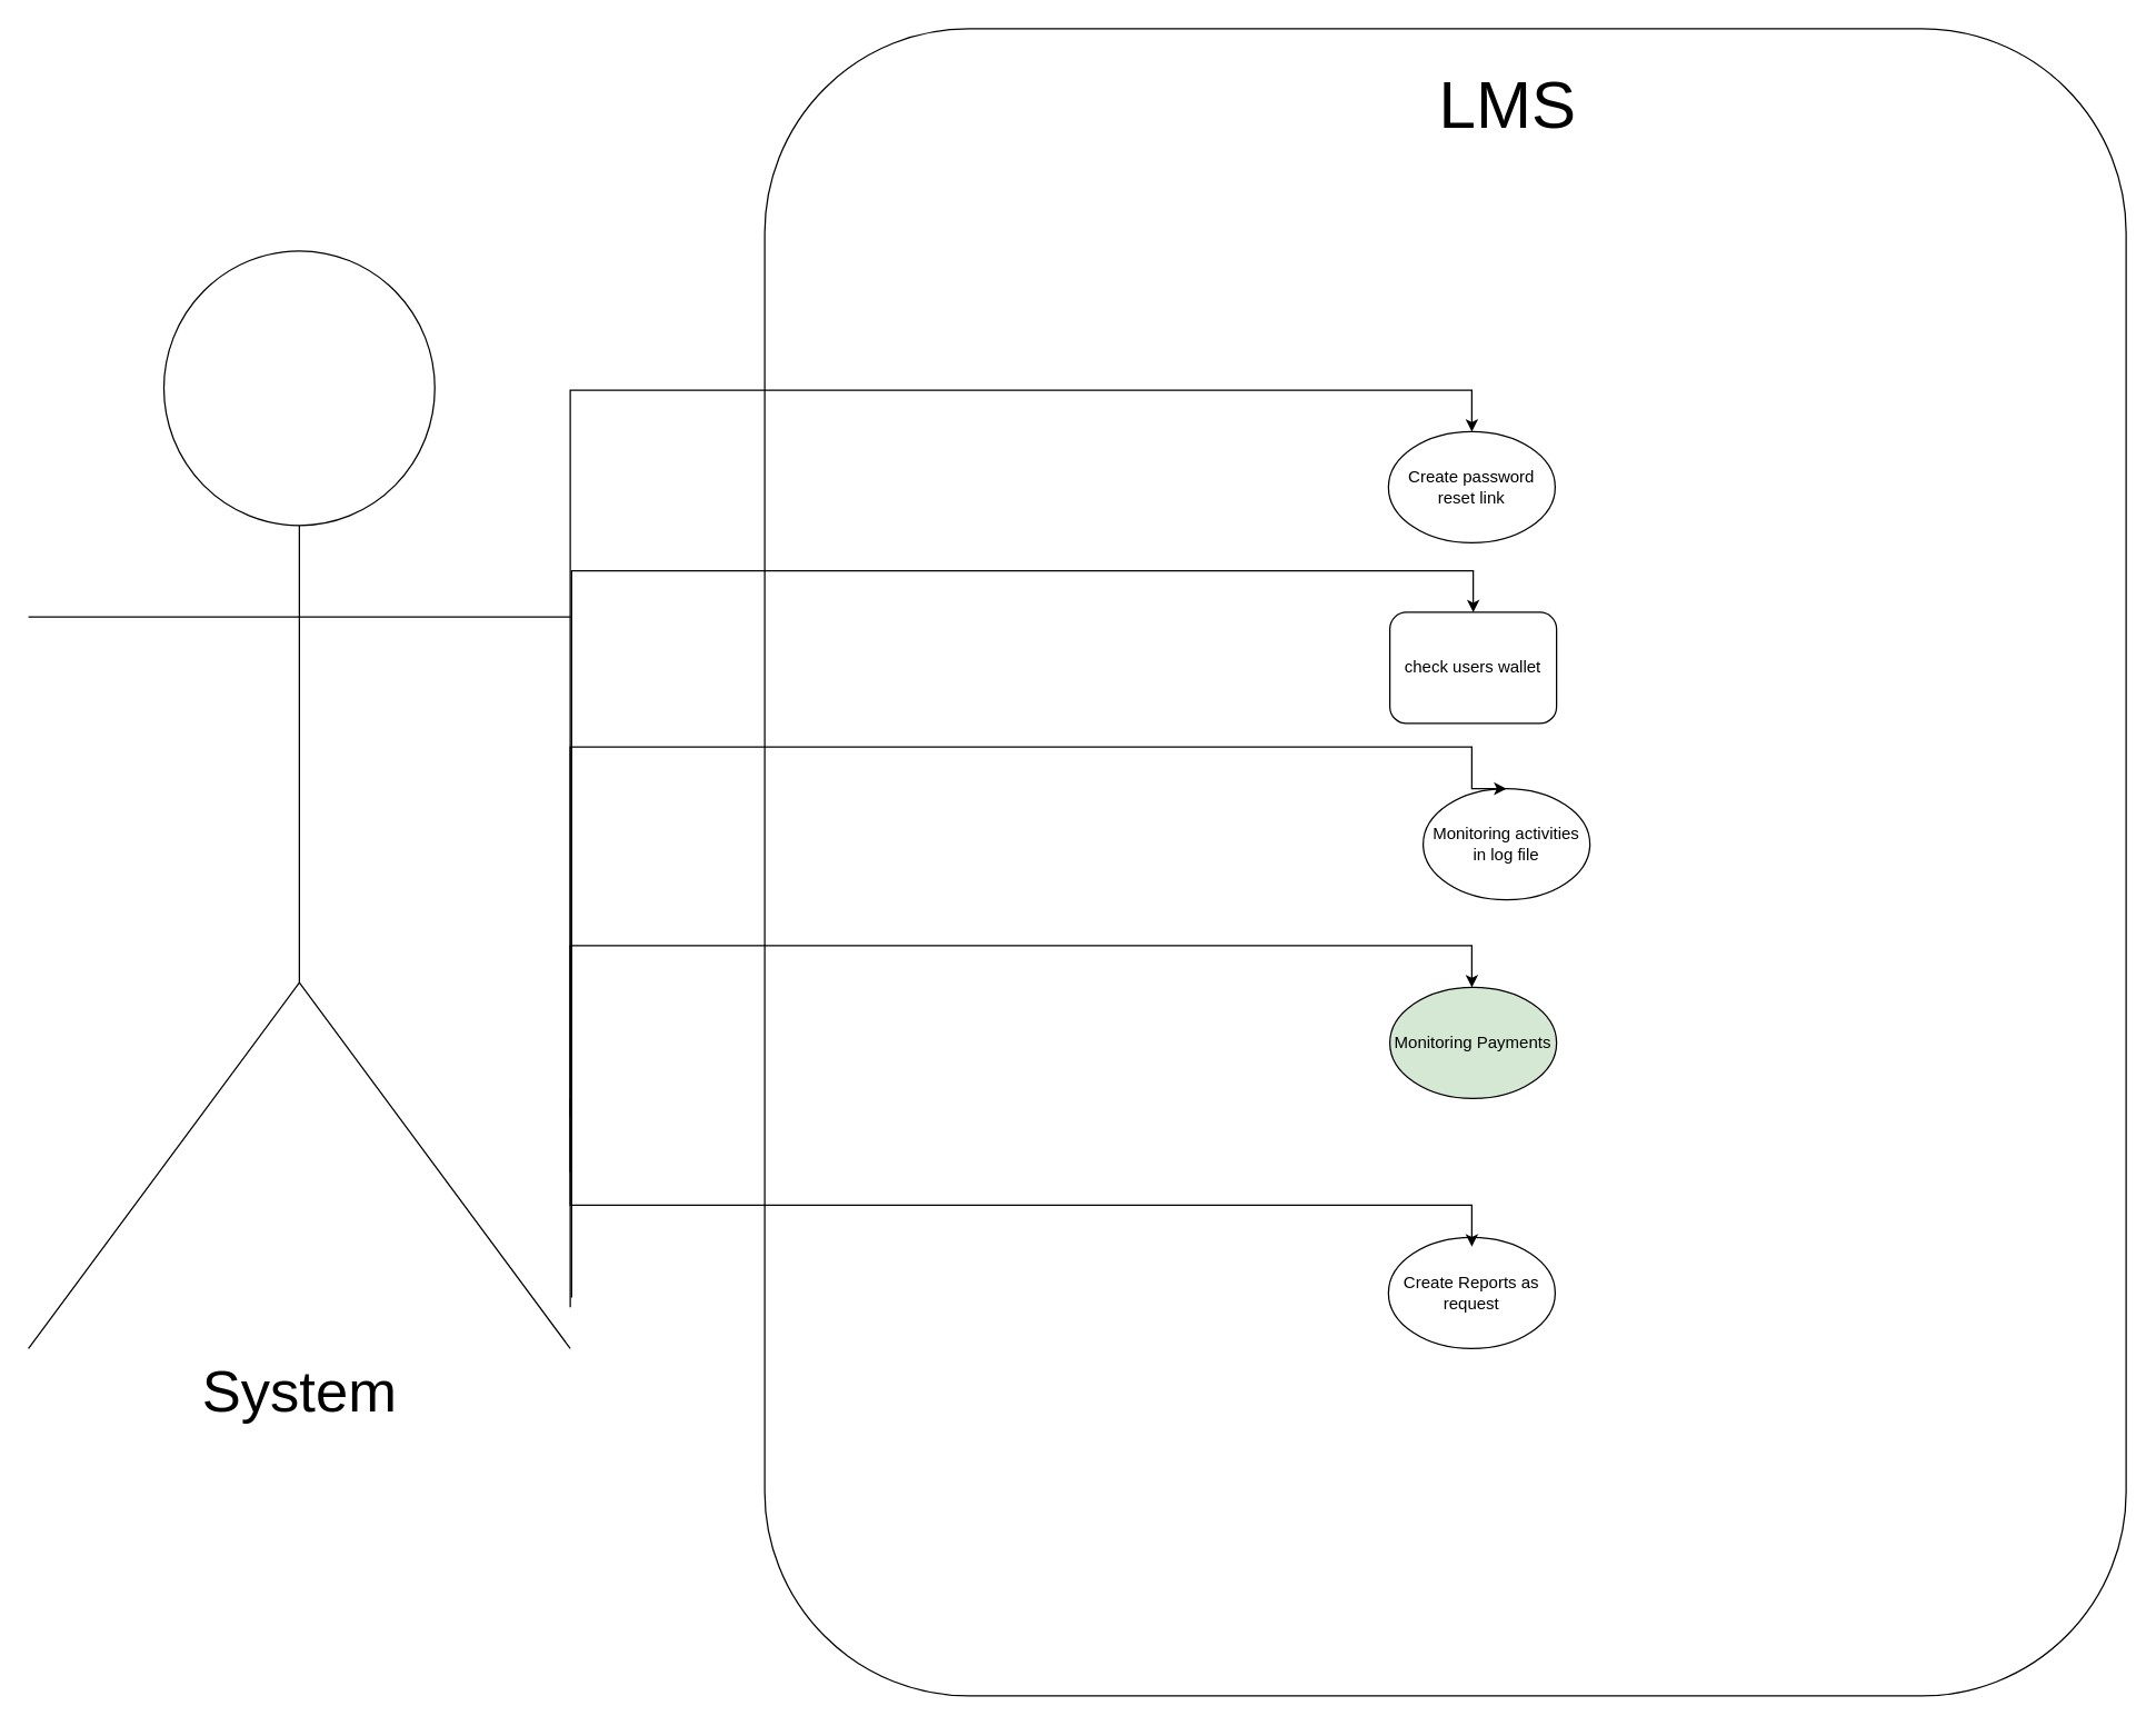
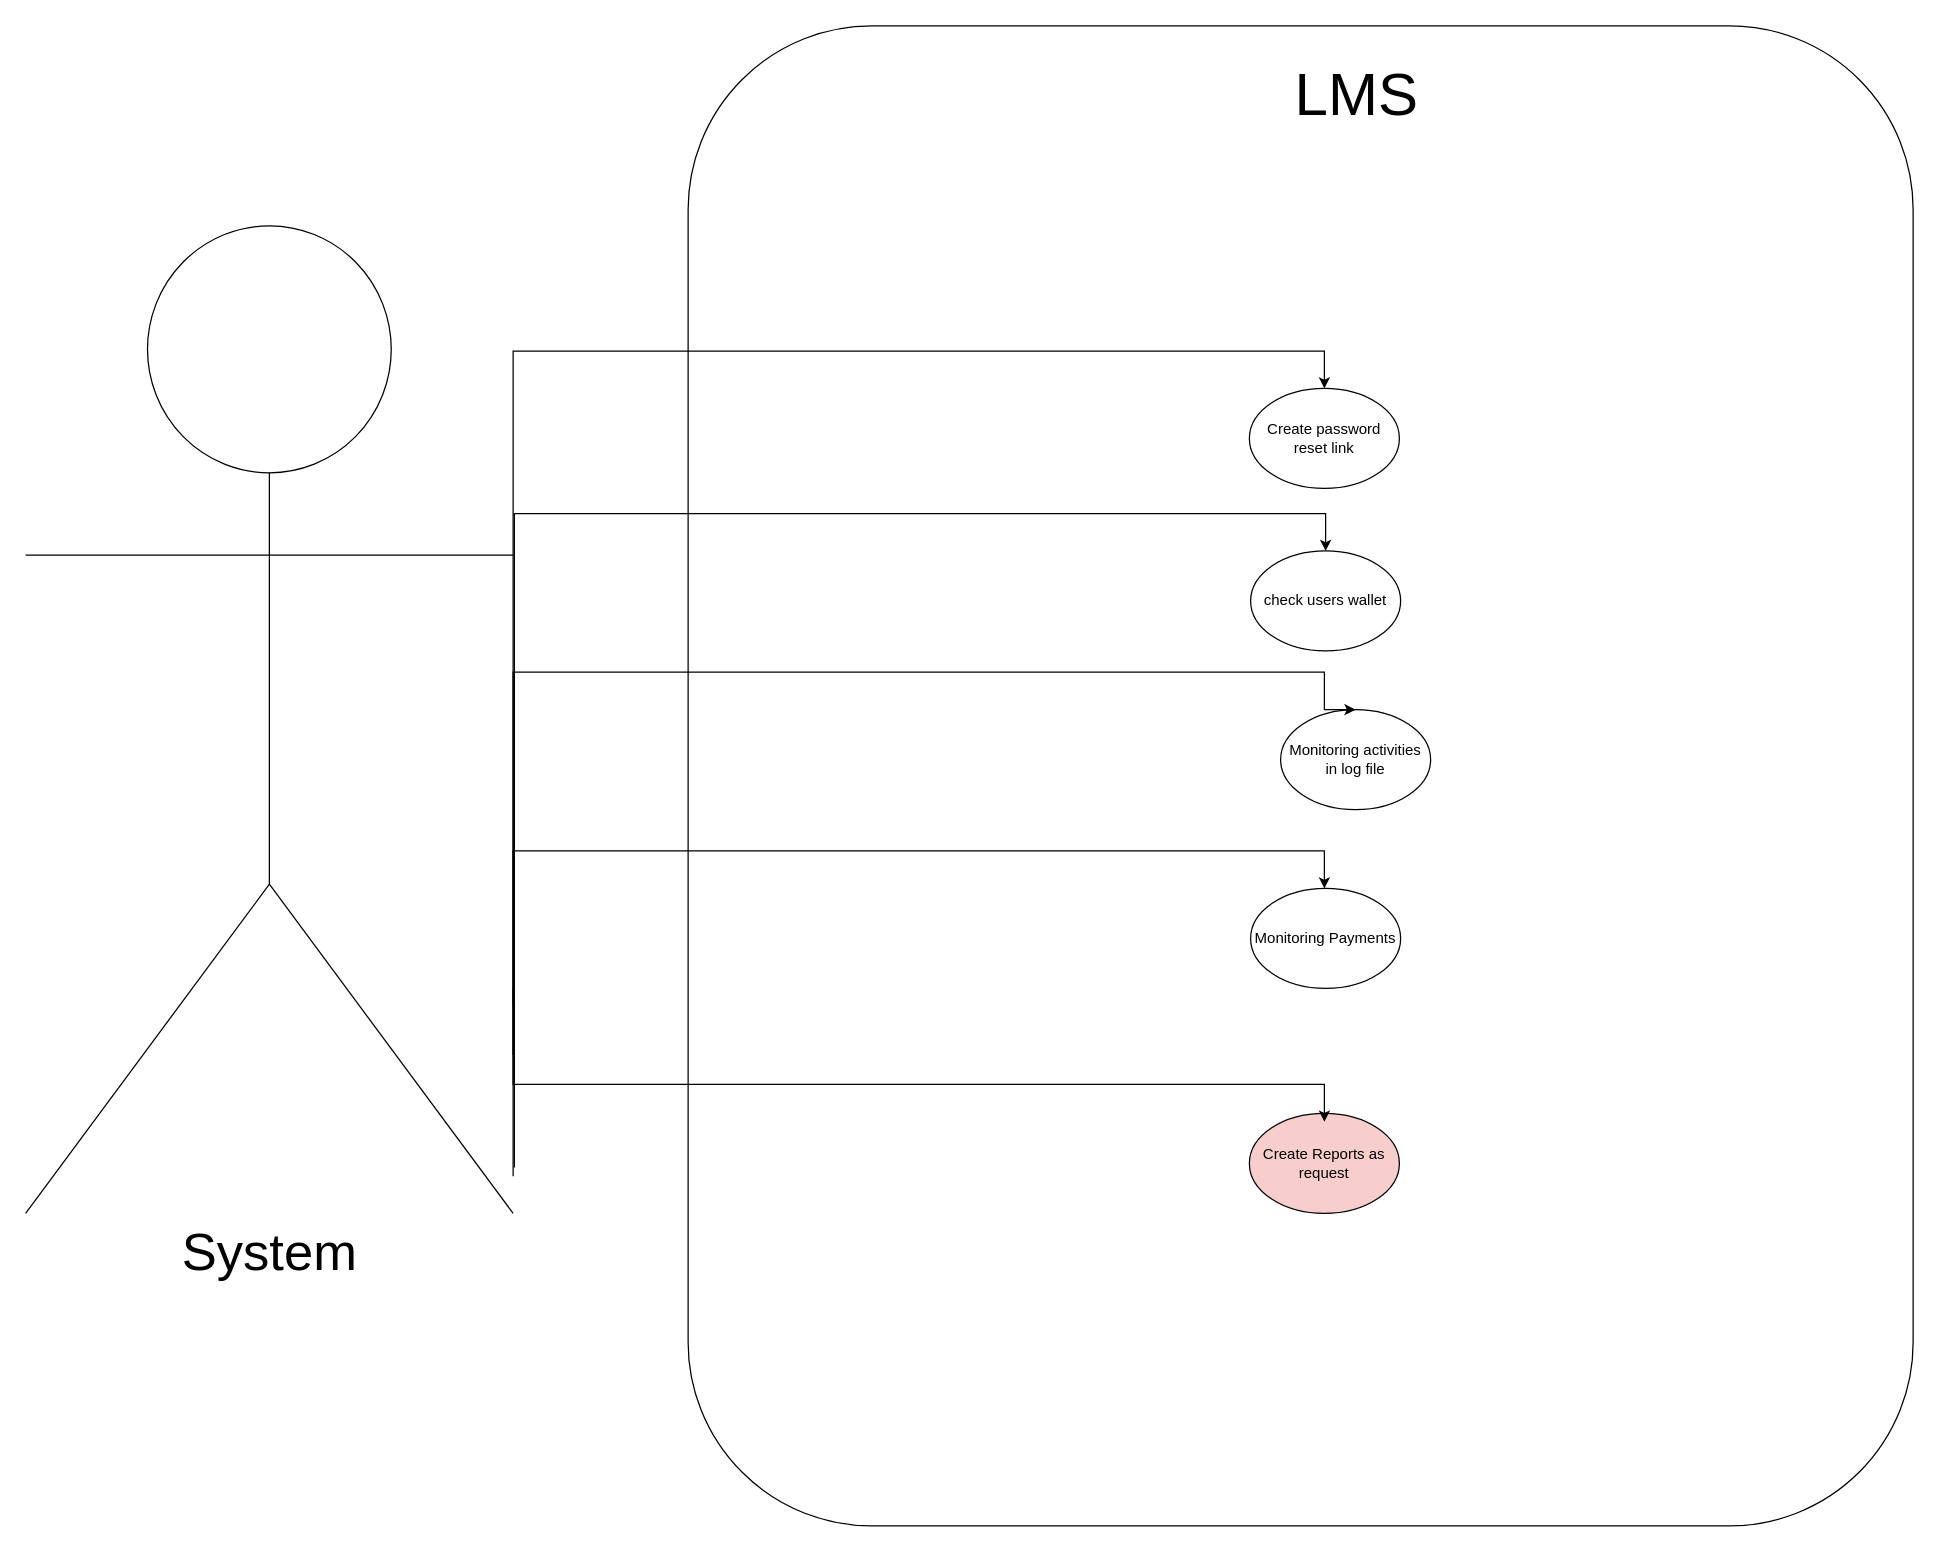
- <mxCell id="8" value="check users wallet" style="whiteSpace=wrap;html=1;fontSize=12;rounded=1;" parent="1" vertex="1"><mxGeometry x="1000" y="440.06" width="120" height="80" as="geometry" /></mxCell>
+ <mxCell id="8" value="check users wallet" style="ellipse;whiteSpace=wrap;html=1;fontSize=12;" parent="1" vertex="1"><mxGeometry x="1000" y="440.06" width="120" height="80" as="geometry" /></mxCell>
- <mxCell id="6" value="Monitoring Payments" style="ellipse;whiteSpace=wrap;html=1;fontSize=12;fillColor=#d5e8d4;" parent="1" vertex="1"><mxGeometry x="1000" y="710" width="120" height="80" as="geometry" /></mxCell>
+ <mxCell id="6" value="Monitoring Payments" style="ellipse;whiteSpace=wrap;html=1;fontSize=12;" parent="1" vertex="1"><mxGeometry x="1000" y="710" width="120" height="80" as="geometry" /></mxCell>
- <mxCell id="7" value="Create Reports as request" style="ellipse;whiteSpace=wrap;html=1;fontSize=12;" parent="1" vertex="1"><mxGeometry x="999" y="890" width="120" height="80" as="geometry" /></mxCell>
+ <mxCell id="7" value="Create Reports as request" style="ellipse;whiteSpace=wrap;html=1;fontSize=12;fillColor=#f8cecc;" parent="1" vertex="1"><mxGeometry x="999" y="890" width="120" height="80" as="geometry" /></mxCell>
